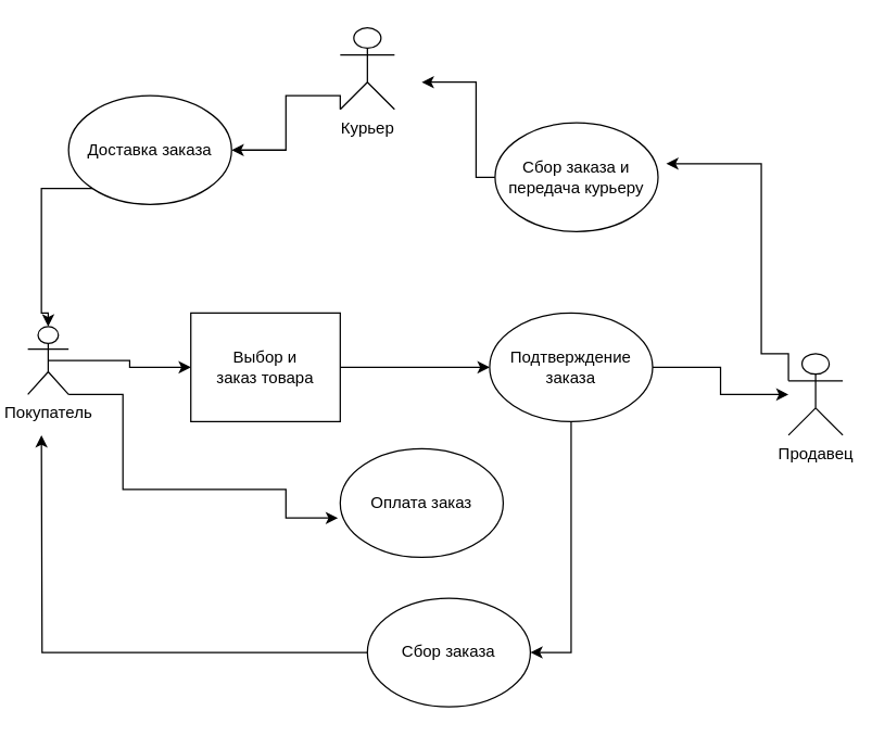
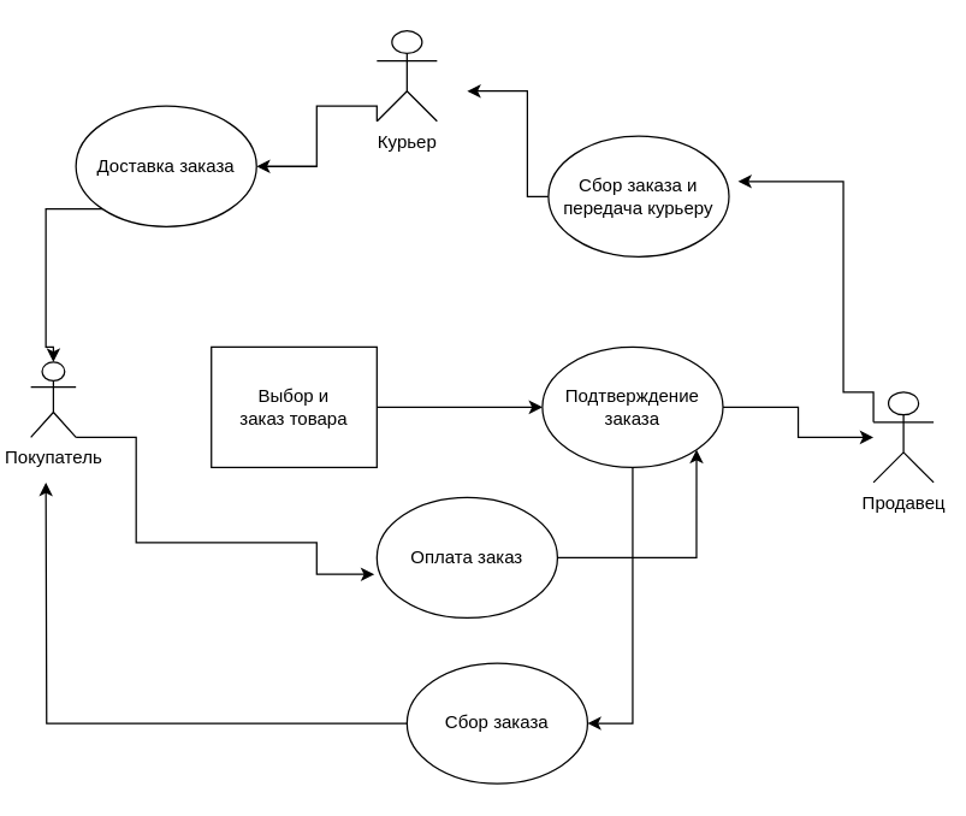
- <mxCell id="2" style="edgeStyle=orthogonalEdgeStyle;rounded=0;orthogonalLoop=1;jettySize=auto;html=1;exitX=0.5;exitY=0.5;exitDx=0;exitDy=0;exitPerimeter=0;entryX=0;entryY=0.5;entryDx=0;entryDy=0;" edge="1" parent="1" source="4" target="8"><mxGeometry relative="1" as="geometry" /></mxCell>
+ <mxCell id="12" style="edgeStyle=orthogonalEdgeStyle;rounded=0;orthogonalLoop=1;jettySize=auto;html=1;exitX=1;exitY=0.5;exitDx=0;exitDy=0;entryX=1;entryY=1;entryDx=0;entryDy=0;" edge="1" parent="1" source="13" target="11"><mxGeometry relative="1" as="geometry"><mxPoint x="490" y="280" as="targetPoint" /><Array as="points"><mxPoint x="462" y="370" /><mxPoint x="462" y="298" /></Array></mxGeometry></mxCell>
